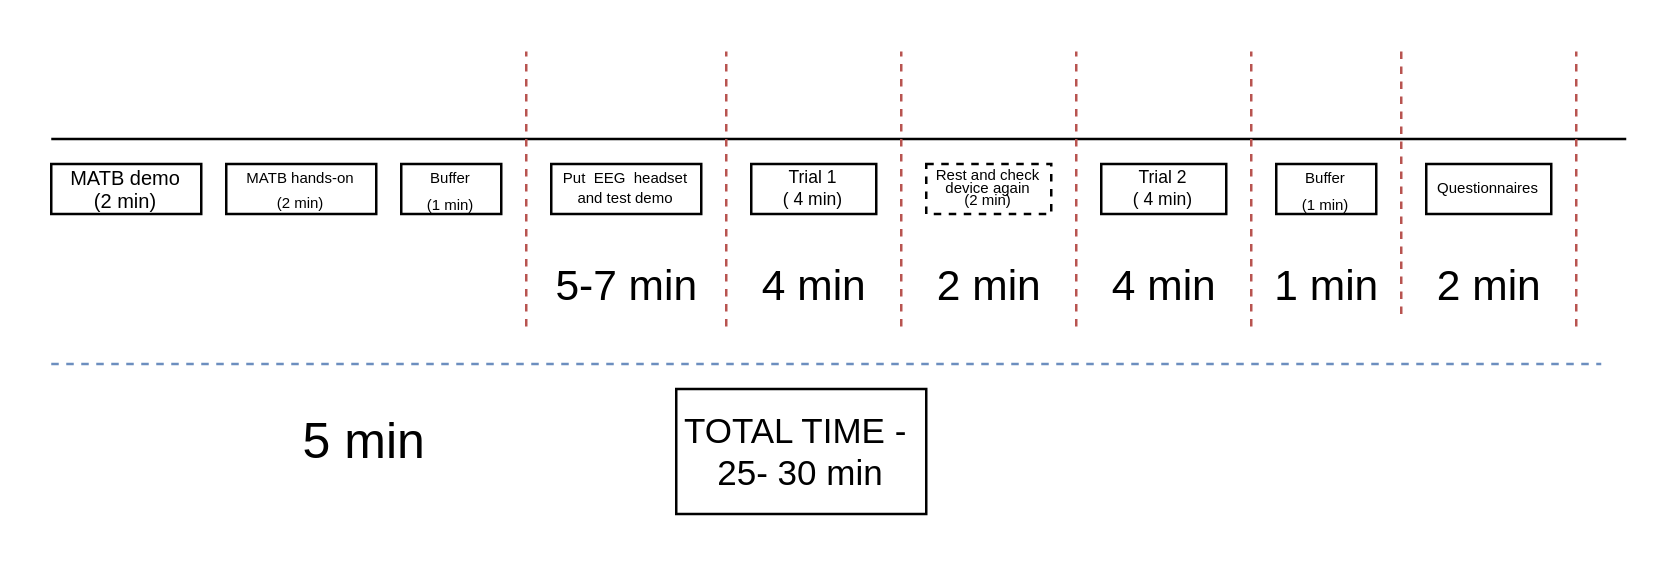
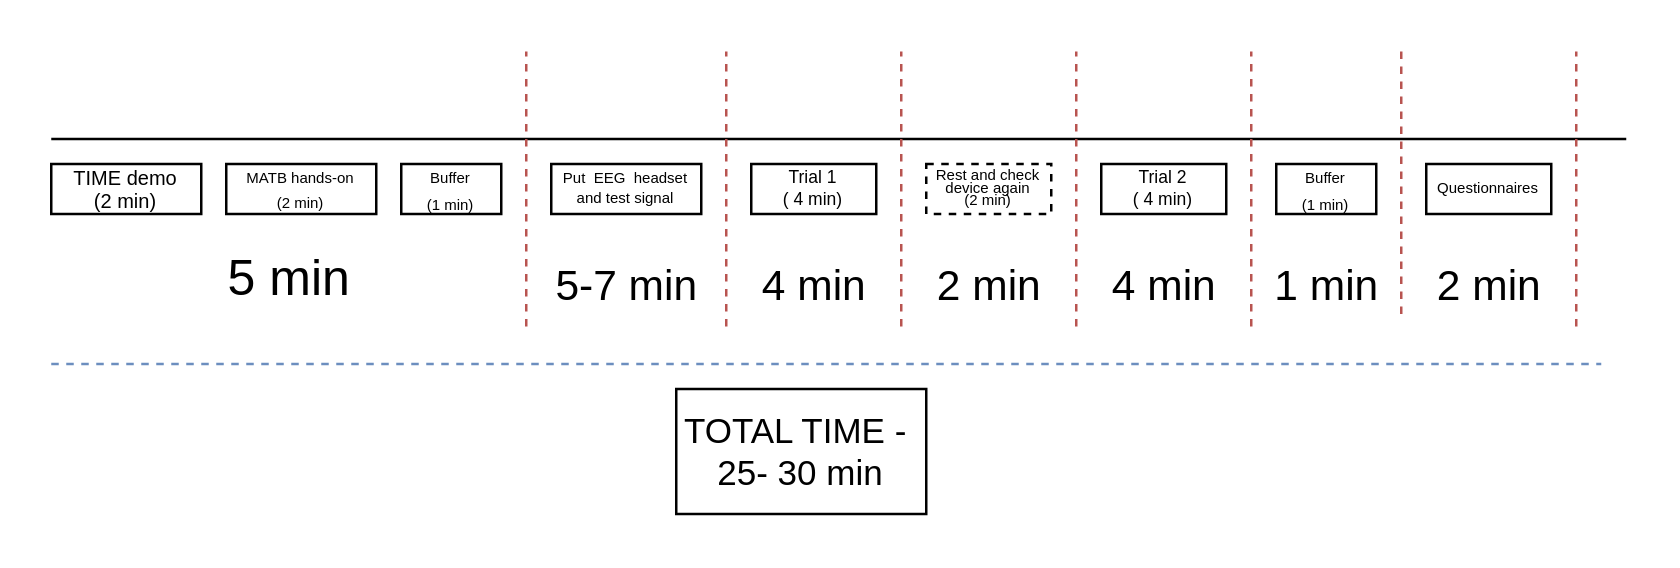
- <mxCell id="3" value="&lt;p style=&quot;line-height: 60%;&quot;&gt;&lt;font style=&quot;font-size: 8px;&quot;&gt;MATB demo&lt;br&gt;(2 min)&lt;/font&gt;&lt;/p&gt;" style="rounded=0;whiteSpace=wrap;html=1;" vertex="1" parent="1"><mxGeometry x="20" y="65" width="60" height="20" as="geometry" /></mxCell>
+ <mxCell id="3" value="&lt;p style=&quot;line-height: 60%;&quot;&gt;&lt;font style=&quot;font-size: 8px;&quot;&gt;TIME demo&lt;br&gt;(2 min)&lt;/font&gt;&lt;/p&gt;" style="rounded=0;whiteSpace=wrap;html=1;" vertex="1" parent="1"><mxGeometry x="20" y="65" width="60" height="20" as="geometry" /></mxCell>
- <mxCell id="8" value="Put&amp;nbsp; EEG&amp;nbsp; headset&lt;br&gt;and test demo" style="rounded=0;whiteSpace=wrap;html=1;fontSize=6;" vertex="1" parent="1"><mxGeometry x="220" y="65" width="60" height="20" as="geometry" /></mxCell>
+ <mxCell id="8" value="Put&amp;nbsp; EEG&amp;nbsp; headset&lt;br&gt;and test signal" style="rounded=0;whiteSpace=wrap;html=1;fontSize=6;" vertex="1" parent="1"><mxGeometry x="220" y="65" width="60" height="20" as="geometry" /></mxCell>
- <mxCell id="6" value="&lt;font style=&quot;font-size: 20px;&quot;&gt;5 min&lt;/font&gt;" style="text;html=1;align=center;verticalAlign=middle;resizable=0;points=[];autosize=1;strokeColor=none;fillColor=none;fontSize=10;" vertex="1" parent="1"><mxGeometry x="110" y="155" width="70" height="40" as="geometry" /></mxCell>
+ <mxCell id="6" value="&lt;font style=&quot;font-size: 20px;&quot;&gt;5 min&lt;/font&gt;" style="text;html=1;align=center;verticalAlign=middle;resizable=0;points=[];autosize=1;strokeColor=none;fillColor=none;fontSize=10;" vertex="1" parent="1"><mxGeometry x="80" y="90" width="70" height="40" as="geometry" /></mxCell>
